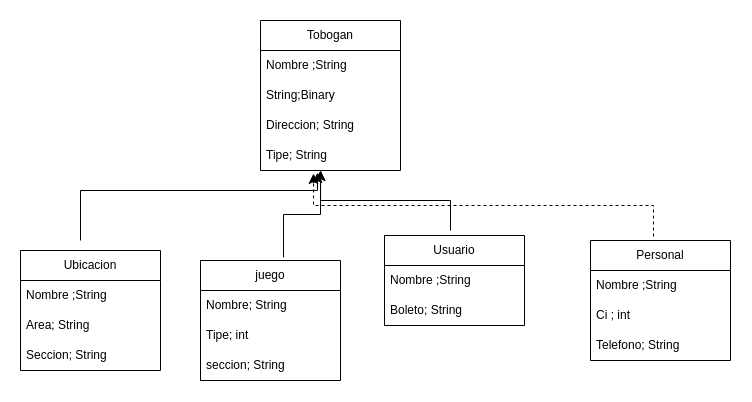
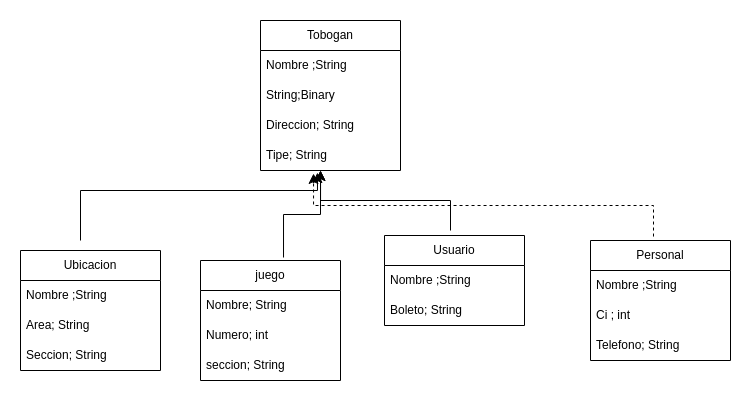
- <mxCell id="9" value="Tipe; int&amp;nbsp;" style="text;strokeColor=none;fillColor=none;align=left;verticalAlign=middle;spacingLeft=4;spacingRight=4;overflow=hidden;points=[[0,0.5],[1,0.5]];portConstraint=eastwest;rotatable=0;whiteSpace=wrap;html=1;" parent="7" vertex="1"><mxGeometry y="60" width="140" height="30" as="geometry" /></mxCell>
+ <mxCell id="9" value="Numero; int&amp;nbsp;" style="text;strokeColor=none;fillColor=none;align=left;verticalAlign=middle;spacingLeft=4;spacingRight=4;overflow=hidden;points=[[0,0.5],[1,0.5]];portConstraint=eastwest;rotatable=0;whiteSpace=wrap;html=1;" parent="7" vertex="1"><mxGeometry y="60" width="140" height="30" as="geometry" /></mxCell>
